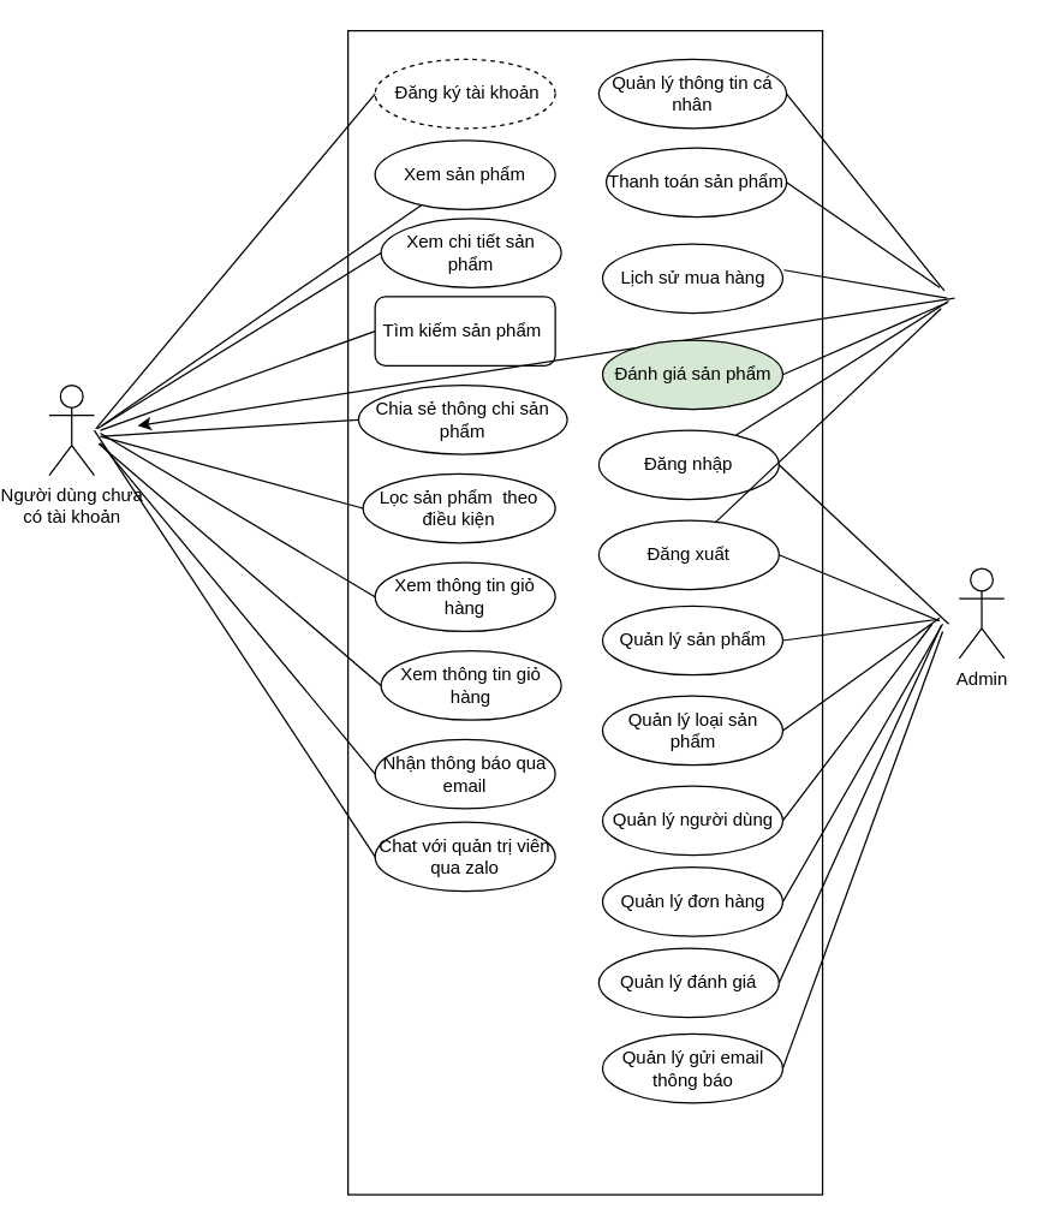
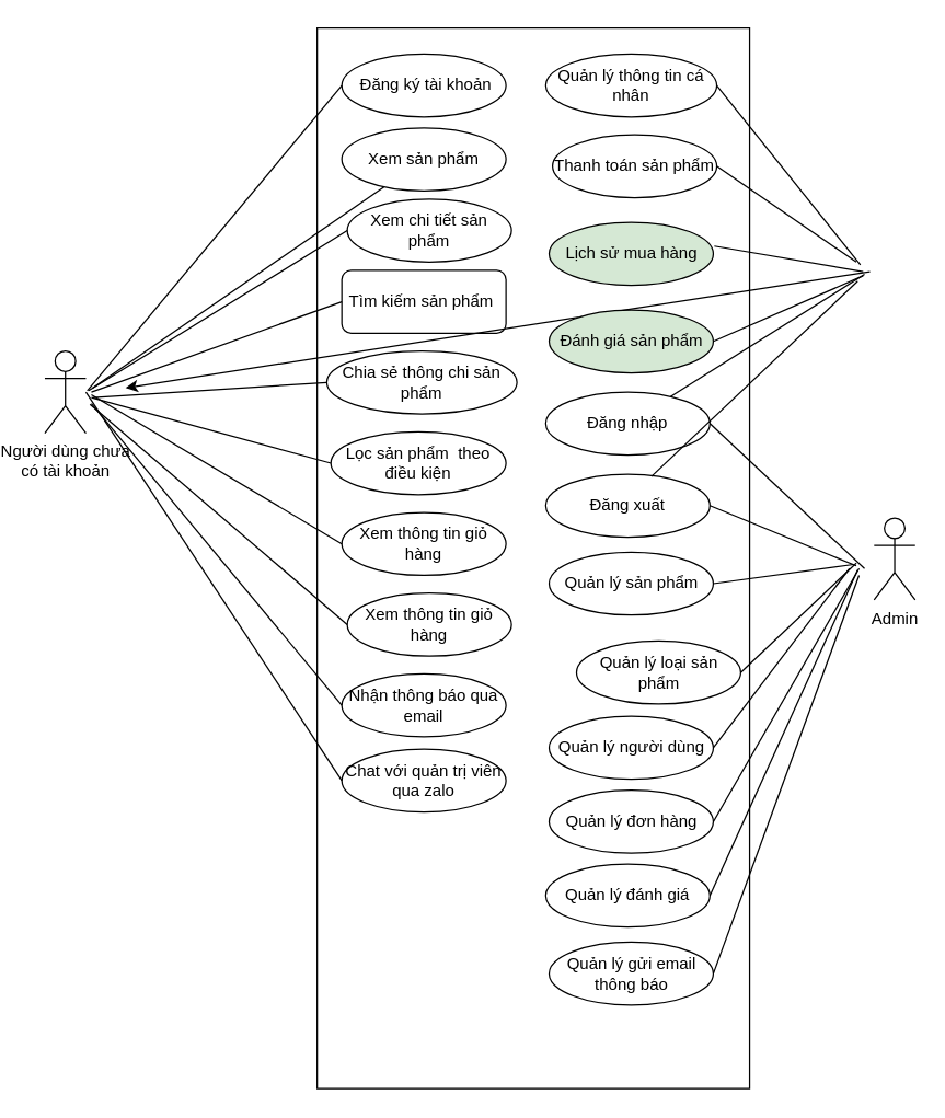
- <mxCell id="4" value="&amp;nbsp;Đăng ký tài khoản" style="ellipse;whiteSpace=wrap;html=1;dashed=1;" vertex="1" parent="1"><mxGeometry x="237" y="39" width="120" height="46" as="geometry" /></mxCell>
+ <mxCell id="4" value="&amp;nbsp;Đăng ký tài khoản" style="ellipse;whiteSpace=wrap;html=1;" vertex="1" parent="1"><mxGeometry x="237" y="39" width="120" height="46" as="geometry" /></mxCell>
- <mxCell id="28" value="Lịch sử mua hàng" style="ellipse;whiteSpace=wrap;html=1;" vertex="1" parent="1"><mxGeometry x="388.5" y="162" width="120" height="46" as="geometry" /></mxCell>
+ <mxCell id="28" value="Lịch sử mua hàng" style="ellipse;whiteSpace=wrap;html=1;fillColor=#d5e8d4;" vertex="1" parent="1"><mxGeometry x="388.5" y="162" width="120" height="46" as="geometry" /></mxCell>
- <mxCell id="41" value="Quản lý loại sản phẩm" style="ellipse;whiteSpace=wrap;html=1;" vertex="1" parent="1"><mxGeometry x="388.5" y="463" width="120" height="46" as="geometry" /></mxCell>
+ <mxCell id="41" value="Quản lý loại sản phẩm" style="ellipse;whiteSpace=wrap;html=1;" vertex="1" parent="1"><mxGeometry x="408.5" y="468" width="120" height="46" as="geometry" /></mxCell>
